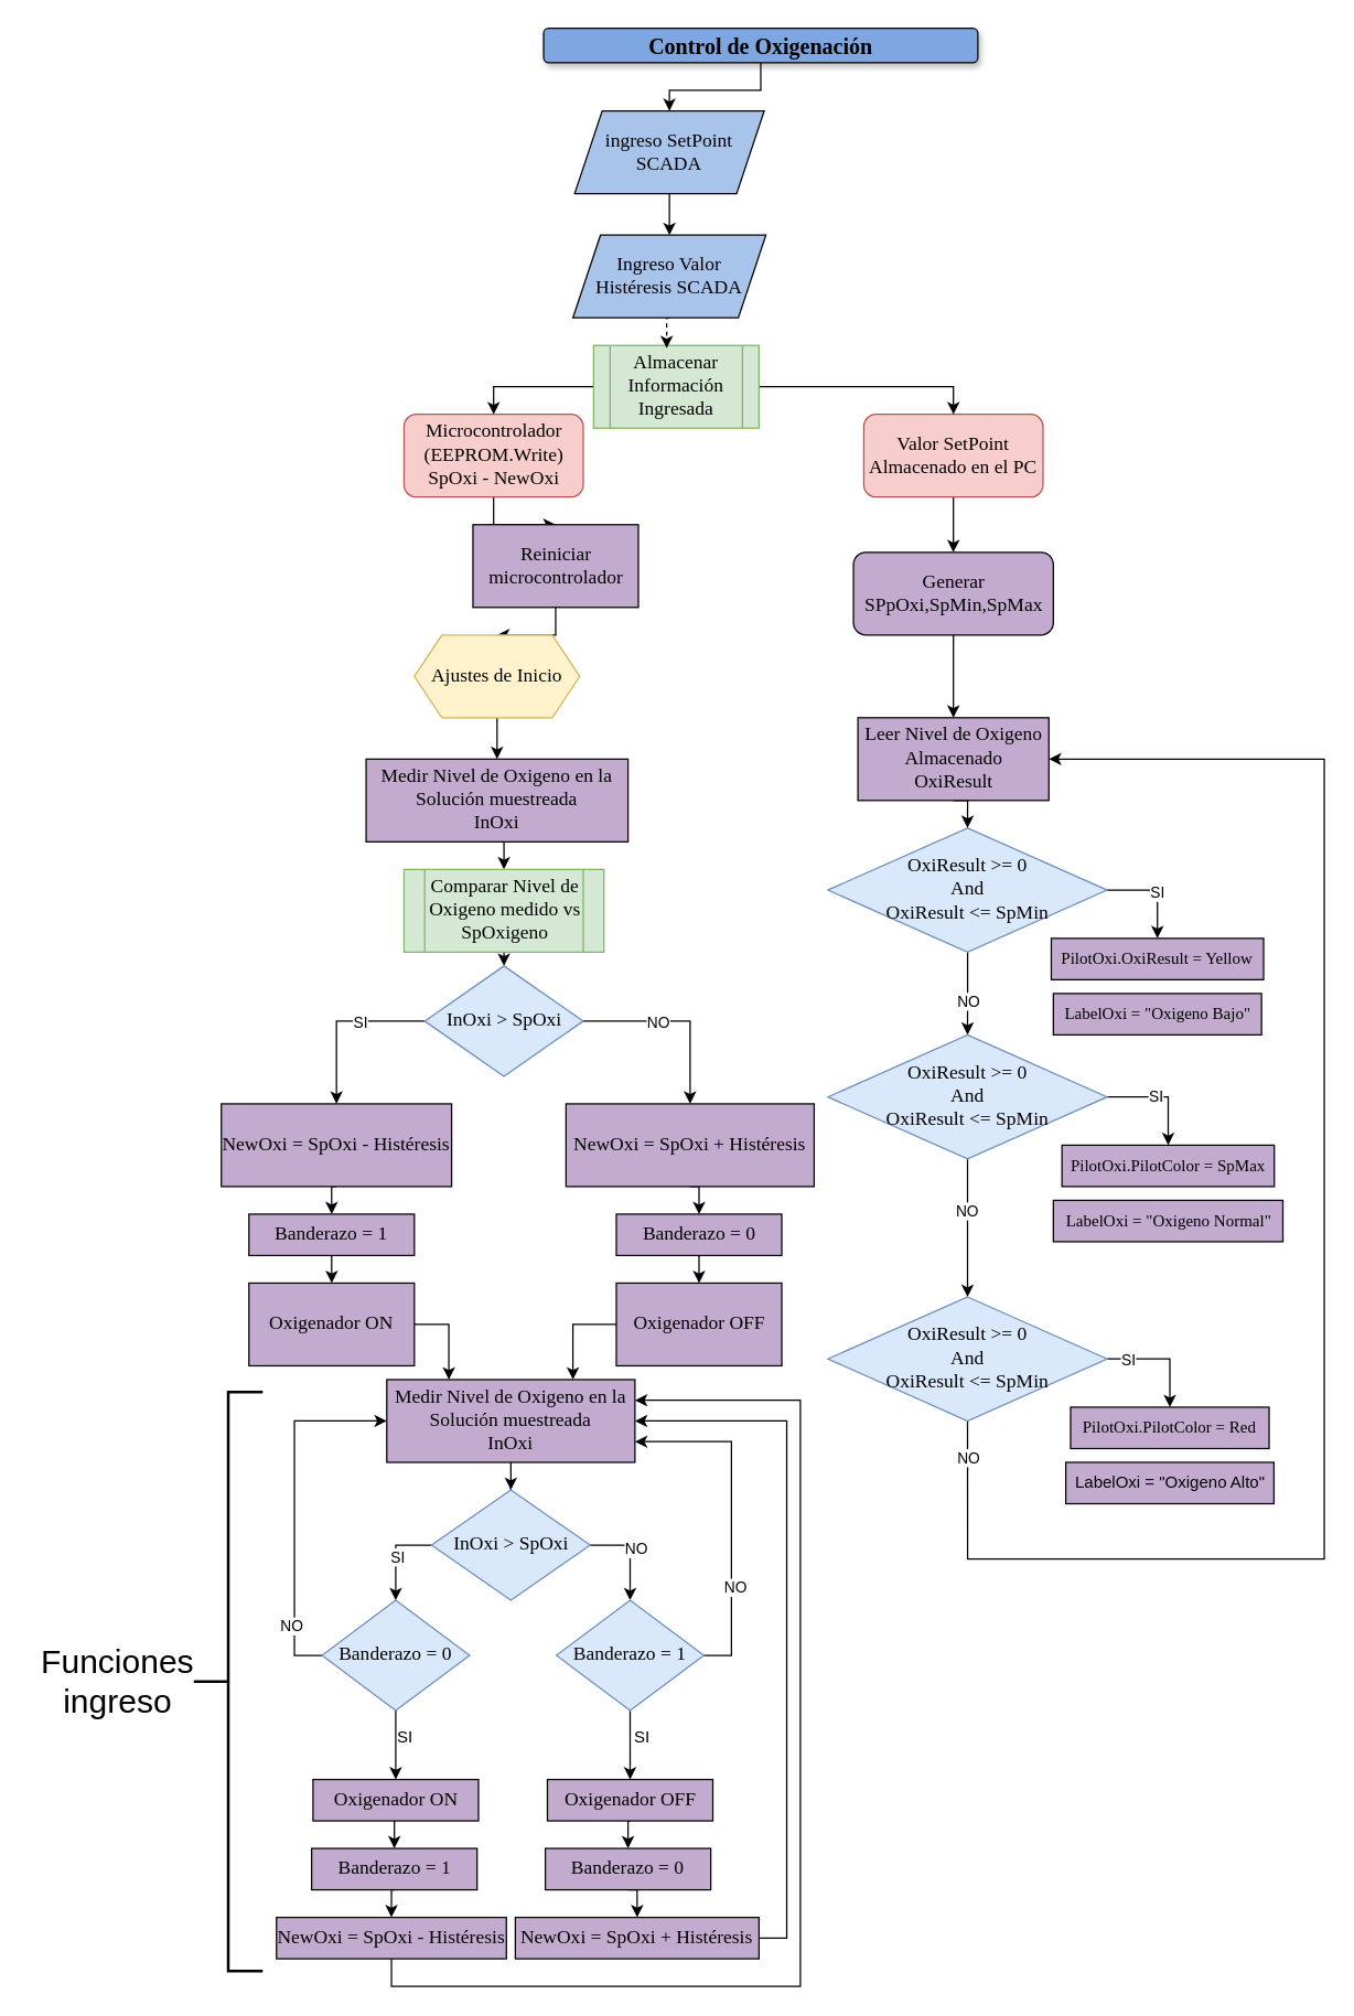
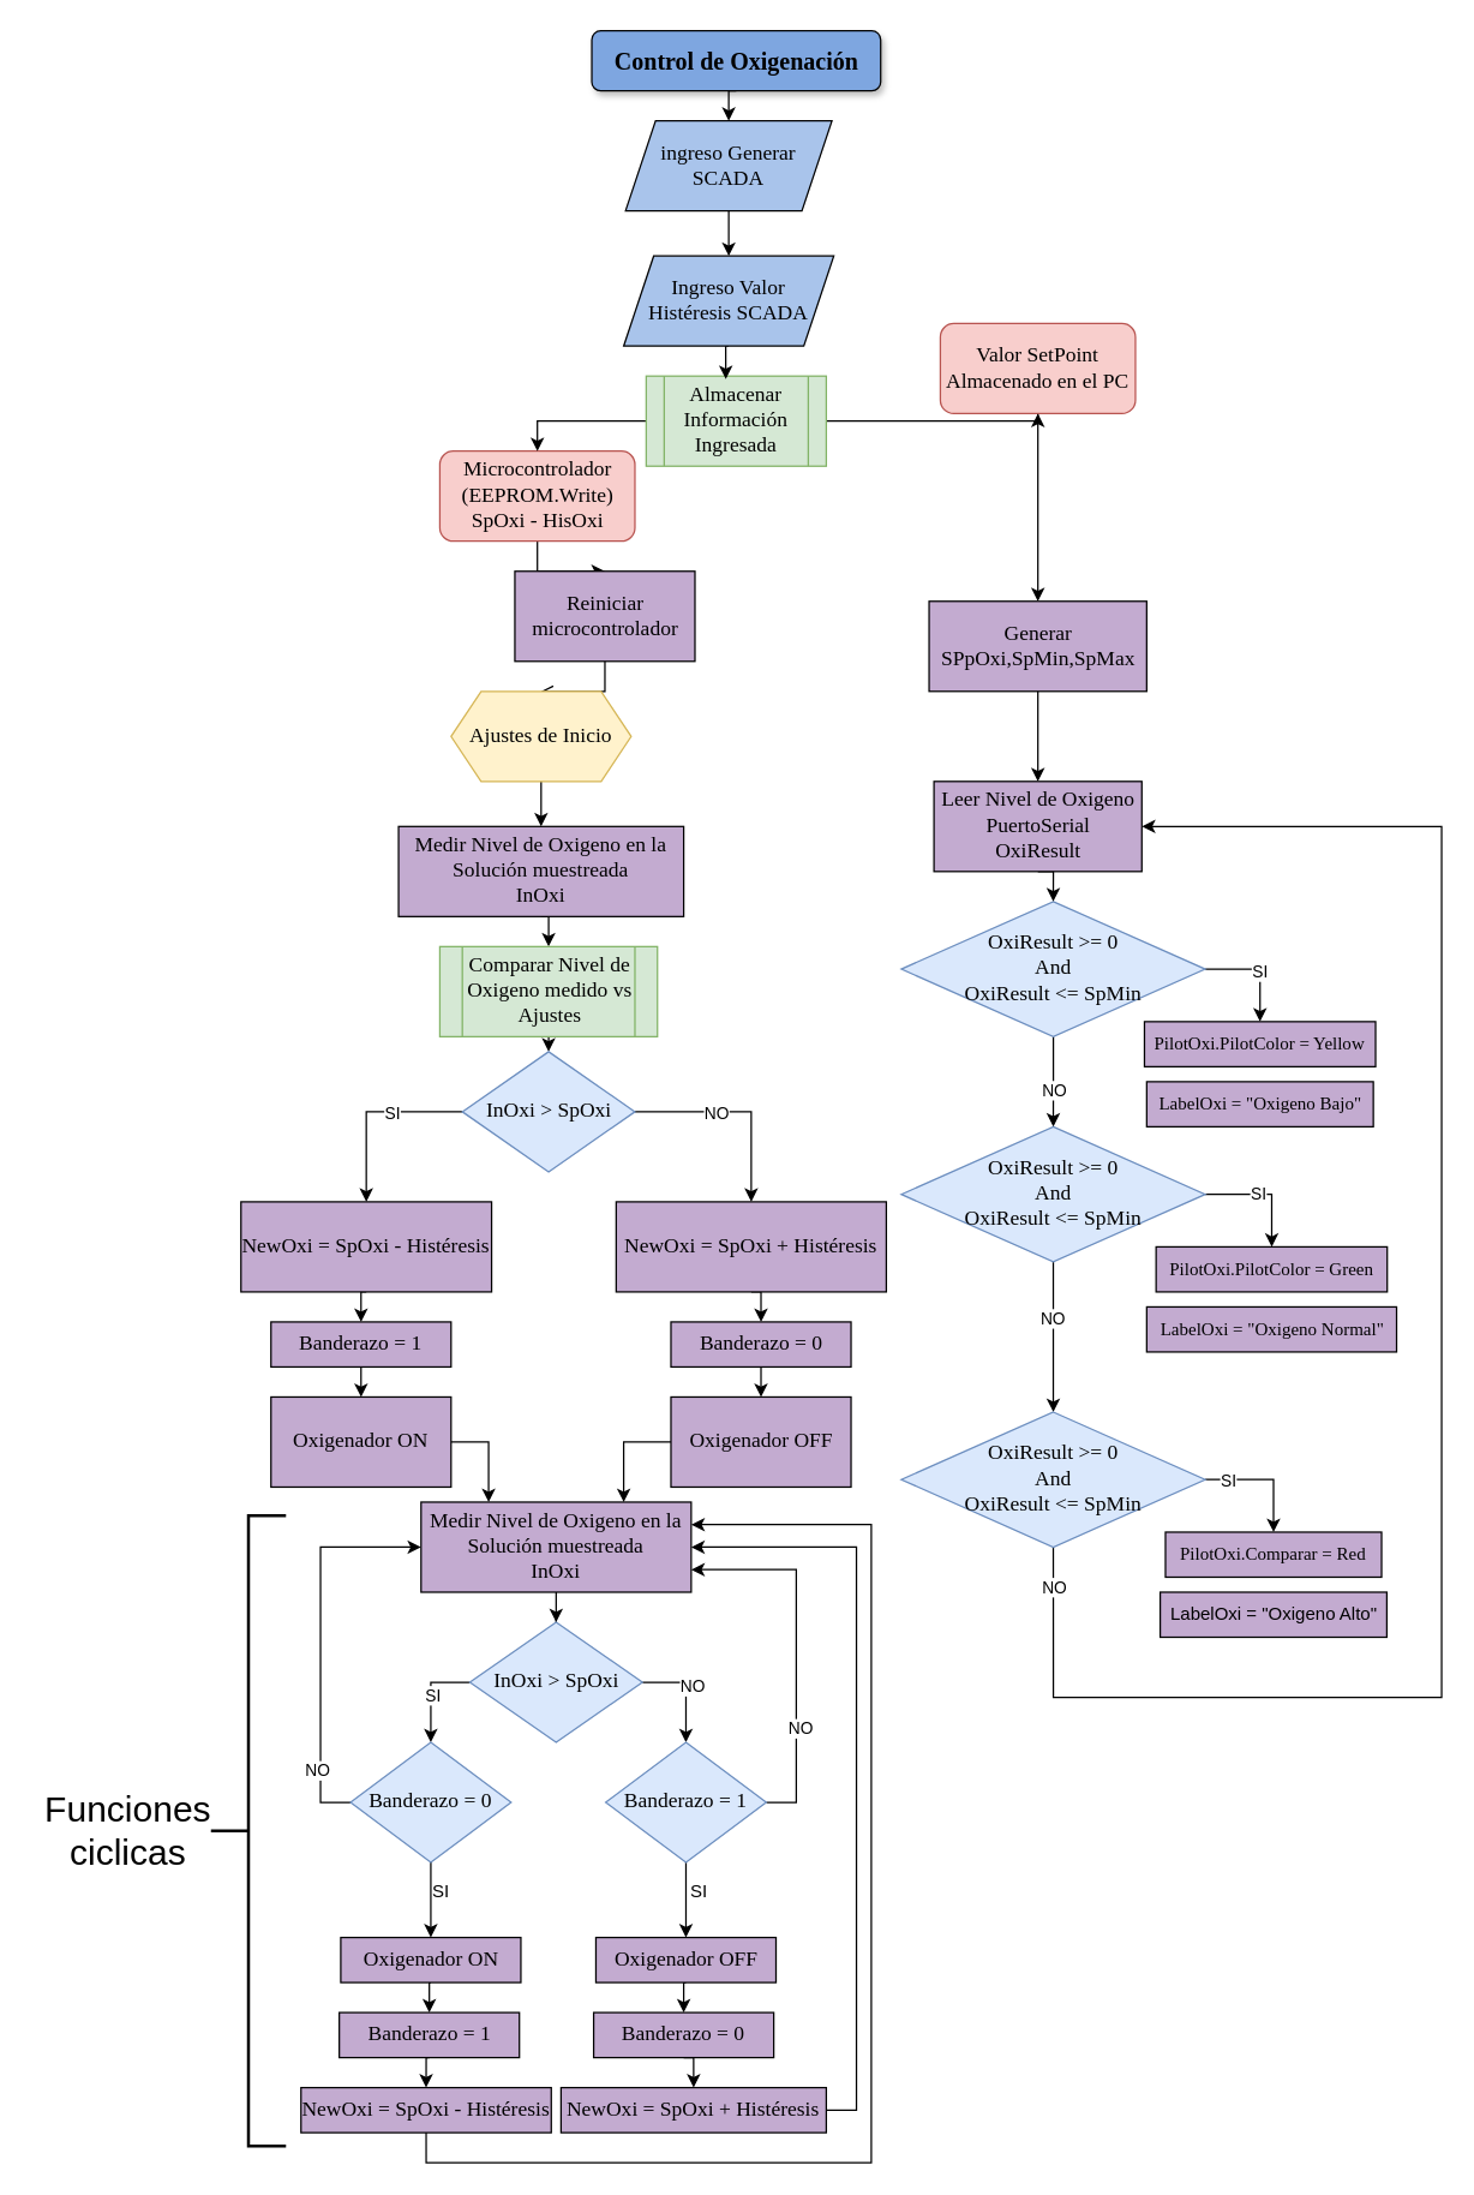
- <mxCell id="3" value="&lt;font face=&quot;Times New Roman&quot; style=&quot;font-size: 16px&quot;&gt;&lt;b style=&quot;font-size: 16px&quot;&gt;Control de Oxigenación&lt;/b&gt;&lt;/font&gt;" style="rounded=1;whiteSpace=wrap;html=1;fontSize=16;glass=0;strokeWidth=1;shadow=1;fillColor=#7EA6E0;" parent="1" vertex="1"><mxGeometry x="393.75" y="20" width="315" height="25" as="geometry" /></mxCell>
+ <mxCell id="3" value="&lt;font face=&quot;Times New Roman&quot; style=&quot;font-size: 16px&quot;&gt;&lt;b style=&quot;font-size: 16px&quot;&gt;Control de Oxigenación&lt;/b&gt;&lt;/font&gt;" style="rounded=1;whiteSpace=wrap;html=1;fontSize=16;glass=0;strokeWidth=1;shadow=1;fillColor=#7EA6E0;" parent="1" vertex="1"><mxGeometry x="393.75" y="20" width="192.5" height="40" as="geometry" /></mxCell>
- <mxCell id="9" value="&lt;font face=&quot;Times New Roman&quot; style=&quot;font-size: 14px&quot;&gt;ingreso SetPoint&lt;br&gt;SCADA&lt;/font&gt;" style="shape=parallelogram;perimeter=parallelogramPerimeter;whiteSpace=wrap;html=1;fixedSize=1;fillColor=#A9C4EB;" vertex="1" parent="1"><mxGeometry x="416.25" y="80" width="137.5" height="60" as="geometry" /></mxCell>
+ <mxCell id="9" value="&lt;font face=&quot;Times New Roman&quot; style=&quot;font-size: 14px&quot;&gt;ingreso Generar&lt;br&gt;SCADA&lt;/font&gt;" style="shape=parallelogram;perimeter=parallelogramPerimeter;whiteSpace=wrap;html=1;fixedSize=1;fillColor=#A9C4EB;" vertex="1" parent="1"><mxGeometry x="416.25" y="80" width="137.5" height="60" as="geometry" /></mxCell>
- <mxCell id="26" style="edgeStyle=orthogonalEdgeStyle;rounded=0;orthogonalLoop=1;jettySize=auto;html=1;exitX=0.5;exitY=1;exitDx=0;exitDy=0;entryX=0.442;entryY=0.033;entryDx=0;entryDy=0;entryPerimeter=0;dashed=1;" edge="1" parent="1" source="27" target="12"><mxGeometry relative="1" as="geometry" /></mxCell>
+ <mxCell id="26" style="edgeStyle=orthogonalEdgeStyle;rounded=0;orthogonalLoop=1;jettySize=auto;html=1;exitX=0.5;exitY=1;exitDx=0;exitDy=0;entryX=0.442;entryY=0.033;entryDx=0;entryDy=0;entryPerimeter=0;" edge="1" parent="1" source="27" target="12"><mxGeometry relative="1" as="geometry" /></mxCell>
- <mxCell id="7" value="&lt;font face=&quot;Times New Roman&quot; style=&quot;font-size: 14px&quot;&gt;Microcontrolador &lt;br&gt;(EEPROM.Write)&lt;br&gt;SpOxi - NewOxi&lt;/font&gt;" style="rounded=1;whiteSpace=wrap;html=1;fillColor=#f8cecc;strokeColor=#b85450;" vertex="1" parent="1"><mxGeometry x="292.5" y="300" width="130" height="60" as="geometry" /></mxCell>
+ <mxCell id="7" value="&lt;font face=&quot;Times New Roman&quot; style=&quot;font-size: 14px&quot;&gt;Microcontrolador &lt;br&gt;(EEPROM.Write)&lt;br&gt;SpOxi - HisOxi&lt;/font&gt;" style="rounded=1;whiteSpace=wrap;html=1;fillColor=#f8cecc;strokeColor=#b85450;" vertex="1" parent="1"><mxGeometry x="292.5" y="300" width="130" height="60" as="geometry" /></mxCell>
- <mxCell id="5" value="&lt;font face=&quot;Times New Roman&quot; style=&quot;font-size: 14px&quot;&gt;Valor SetPoint Almacenado en el PC&lt;/font&gt;" style="rounded=1;whiteSpace=wrap;html=1;strokeColor=#b85450;fillColor=#f8cecc;" vertex="1" parent="1"><mxGeometry x="626" y="300" width="130" height="60" as="geometry" /></mxCell>
+ <mxCell id="5" value="&lt;font face=&quot;Times New Roman&quot; style=&quot;font-size: 14px&quot;&gt;Valor SetPoint Almacenado en el PC&lt;/font&gt;" style="rounded=1;whiteSpace=wrap;html=1;strokeColor=#b85450;fillColor=#f8cecc;" vertex="1" parent="1"><mxGeometry x="626" y="215" width="130" height="60" as="geometry" /></mxCell>
- <mxCell id="70" value="&lt;font face=&quot;Times New Roman&quot; style=&quot;font-size: 14px&quot;&gt;Generar SPpOxi,SpMin,SpMax&lt;/font&gt;" style="whiteSpace=wrap;html=1;fillColor=#C3ABD0;rounded=1;" vertex="1" parent="1"><mxGeometry x="618.5" y="400" width="145" height="60" as="geometry" /></mxCell>
+ <mxCell id="70" value="&lt;font face=&quot;Times New Roman&quot; style=&quot;font-size: 14px&quot;&gt;Generar SPpOxi,SpMin,SpMax&lt;/font&gt;" style="rounded=0;whiteSpace=wrap;html=1;fillColor=#C3ABD0;" vertex="1" parent="1"><mxGeometry x="618.5" y="400" width="145" height="60" as="geometry" /></mxCell>
- <mxCell id="13" style="edgeStyle=orthogonalEdgeStyle;rounded=0;orthogonalLoop=1;jettySize=auto;html=1;exitX=0.5;exitY=1;exitDx=0;exitDy=0;entryX=0.5;entryY=0;entryDx=0;entryDy=0;" edge="1" parent="1" source="14" target="39"><mxGeometry relative="1" as="geometry" /></mxCell>
+ <mxCell id="13" style="edgeStyle=orthogonalEdgeStyle;rounded=0;orthogonalLoop=1;jettySize=auto;html=1;exitX=0.5;exitY=1;exitDx=0;exitDy=0;entryX=0.5;entryY=0;entryDx=0;entryDy=0;endArrow=open;" edge="1" parent="1" source="14" target="39"><mxGeometry relative="1" as="geometry" /></mxCell>
- <mxCell id="77" value="&lt;font face=&quot;Times New Roman&quot; style=&quot;font-size: 14px&quot;&gt;Leer Nivel de Oxigeno Almacenado&lt;br&gt;OxiResult&lt;/font&gt;" style="rounded=0;whiteSpace=wrap;html=1;fillColor=#C3ABD0;" vertex="1" parent="1"><mxGeometry x="621.75" y="520" width="138.5" height="60" as="geometry" /></mxCell>
+ <mxCell id="77" value="&lt;font face=&quot;Times New Roman&quot; style=&quot;font-size: 14px&quot;&gt;Leer Nivel de Oxigeno PuertoSerial&lt;br&gt;OxiResult&lt;/font&gt;" style="rounded=0;whiteSpace=wrap;html=1;fillColor=#C3ABD0;" vertex="1" parent="1"><mxGeometry x="621.75" y="520" width="138.5" height="60" as="geometry" /></mxCell>
- <mxCell id="18" value="&lt;font face=&quot;Times New Roman&quot; style=&quot;font-size: 14px&quot;&gt;Comparar Nivel de Oxigeno medido vs SpOxigeno&lt;/font&gt;" style="shape=process;whiteSpace=wrap;html=1;backgroundOutline=1;strokeColor=#82b366;fillColor=#d5e8d4;" vertex="1" parent="1"><mxGeometry x="292.5" y="630" width="145" height="60" as="geometry" /></mxCell>
+ <mxCell id="18" value="&lt;font face=&quot;Times New Roman&quot; style=&quot;font-size: 14px&quot;&gt;Comparar Nivel de Oxigeno medido vs Ajustes&lt;/font&gt;" style="shape=process;whiteSpace=wrap;html=1;backgroundOutline=1;strokeColor=#82b366;fillColor=#d5e8d4;" vertex="1" parent="1"><mxGeometry x="292.5" y="630" width="145" height="60" as="geometry" /></mxCell>
- <mxCell id="78" value="&lt;font face=&quot;Times New Roman&quot;&gt;PilotOxi.OxiResult = Yellow&lt;/font&gt;" style="rounded=0;whiteSpace=wrap;html=1;fillColor=#C3ABD0;" vertex="1" parent="1"><mxGeometry x="762" y="680" width="154" height="30" as="geometry" /></mxCell>
+ <mxCell id="78" value="&lt;font face=&quot;Times New Roman&quot;&gt;PilotOxi.PilotColor = Yellow&lt;/font&gt;" style="rounded=0;whiteSpace=wrap;html=1;fillColor=#C3ABD0;" vertex="1" parent="1"><mxGeometry x="762" y="680" width="154" height="30" as="geometry" /></mxCell>
- <mxCell id="85" value="&lt;font face=&quot;Times New Roman&quot;&gt;PilotOxi.PilotColor = SpMax&lt;/font&gt;" style="rounded=0;whiteSpace=wrap;html=1;fillColor=#C3ABD0;" vertex="1" parent="1"><mxGeometry x="769.75" y="830" width="154" height="30" as="geometry" /></mxCell>
+ <mxCell id="85" value="&lt;font face=&quot;Times New Roman&quot;&gt;PilotOxi.PilotColor = Green&lt;/font&gt;" style="rounded=0;whiteSpace=wrap;html=1;fillColor=#C3ABD0;" vertex="1" parent="1"><mxGeometry x="769.75" y="830" width="154" height="30" as="geometry" /></mxCell>
- <mxCell id="92" value="&lt;font face=&quot;Times New Roman&quot;&gt;PilotOxi.PilotColor = Red&lt;/font&gt;" style="rounded=0;whiteSpace=wrap;html=1;fillColor=#C3ABD0;" vertex="1" parent="1"><mxGeometry x="776" y="1020" width="144" height="30" as="geometry" /></mxCell>
+ <mxCell id="92" value="&lt;font face=&quot;Times New Roman&quot;&gt;PilotOxi.Comparar = Red&lt;/font&gt;" style="rounded=0;whiteSpace=wrap;html=1;fillColor=#C3ABD0;" vertex="1" parent="1"><mxGeometry x="776" y="1020" width="144" height="30" as="geometry" /></mxCell>
- <mxCell id="94" value="&lt;font style=&quot;font-size: 24px&quot;&gt;Funciones ingreso&lt;/font&gt;" style="text;html=1;strokeColor=none;fillColor=none;align=center;verticalAlign=middle;whiteSpace=wrap;rounded=0;" vertex="1" parent="1"><mxGeometry x="20" y="1209" width="130" height="20" as="geometry" /></mxCell>
+ <mxCell id="94" value="&lt;font style=&quot;font-size: 24px&quot;&gt;Funciones ciclicas&lt;/font&gt;" style="text;html=1;strokeColor=none;fillColor=none;align=center;verticalAlign=middle;whiteSpace=wrap;rounded=0;" vertex="1" parent="1"><mxGeometry x="20" y="1209" width="130" height="20" as="geometry" /></mxCell>
